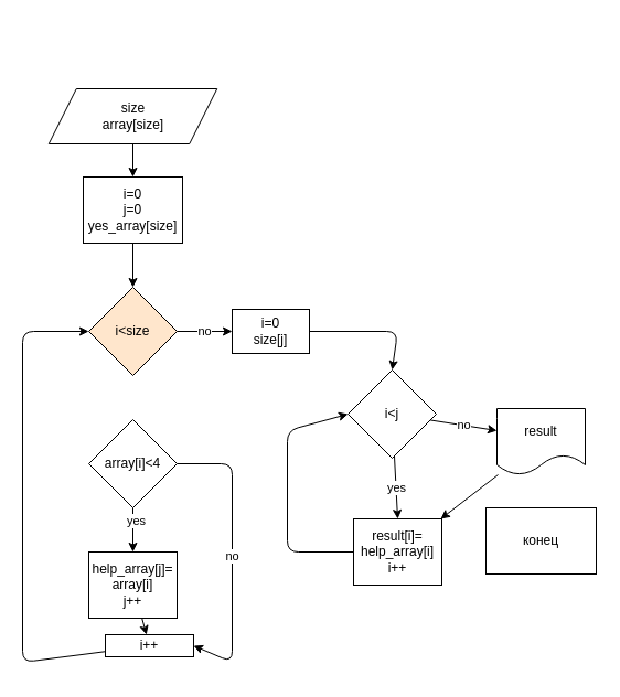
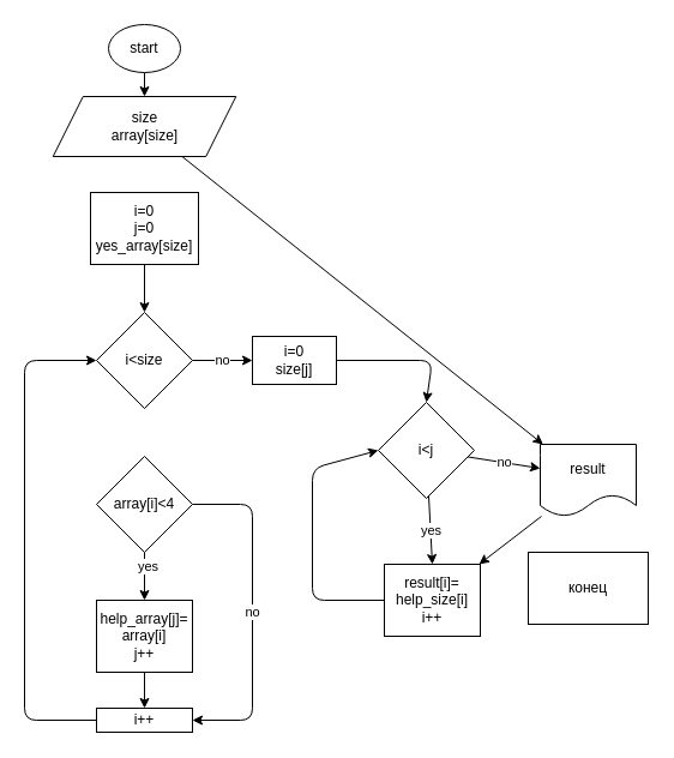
+ <mxCell id="3" value="start" style="ellipse;whiteSpace=wrap;html=1;" vertex="1" parent="1"><mxGeometry x="90" y="20" width="60" height="40" as="geometry" /></mxCell>
+ <mxCell id="2" style="edgeStyle=none;html=1;entryX=0.5;entryY=0;entryDx=0;entryDy=0;" edge="1" parent="1" source="3" target="5"><mxGeometry relative="1" as="geometry" /></mxCell>
- <mxCell id="4" style="edgeStyle=none;html=1;entryX=0.5;entryY=0;entryDx=0;entryDy=0;" edge="1" parent="1" source="5" target="9"><mxGeometry relative="1" as="geometry" /></mxCell>
+ <mxCell id="4" style="edgeStyle=none;html=1;" edge="1" parent="1" source="5" target="26"><mxGeometry relative="1" as="geometry" /></mxCell>
- <mxCell id="7" value="i&amp;lt;size" style="rhombus;whiteSpace=wrap;html=1;fillColor=#ffe6cc;" vertex="1" parent="1"><mxGeometry x="80" y="260" width="80" height="80" as="geometry" /></mxCell>
+ <mxCell id="7" value="i&amp;lt;size" style="rhombus;whiteSpace=wrap;html=1;" vertex="1" parent="1"><mxGeometry x="80" y="260" width="80" height="80" as="geometry" /></mxCell>
- <mxCell id="24" value="result[i]=&lt;br&gt;help_array[i]&lt;br&gt;i++" style="rounded=0;whiteSpace=wrap;html=1;" vertex="1" parent="1"><mxGeometry x="320" y="470" width="80" height="60" as="geometry" /></mxCell>
+ <mxCell id="24" value="result[i]=&lt;br&gt;help_size[i]&lt;br&gt;i++" style="rounded=0;whiteSpace=wrap;html=1;" vertex="1" parent="1"><mxGeometry x="320" y="470" width="80" height="60" as="geometry" /></mxCell>
- <mxCell id="17" value="i++" style="rounded=0;whiteSpace=wrap;html=1;" vertex="1" parent="1"><mxGeometry x="95" y="575" width="80" height="20" as="geometry" /></mxCell>
+ <mxCell id="17" value="i++" style="rounded=0;whiteSpace=wrap;html=1;" vertex="1" parent="1"><mxGeometry x="80" y="590" width="80" height="20" as="geometry" /></mxCell>
